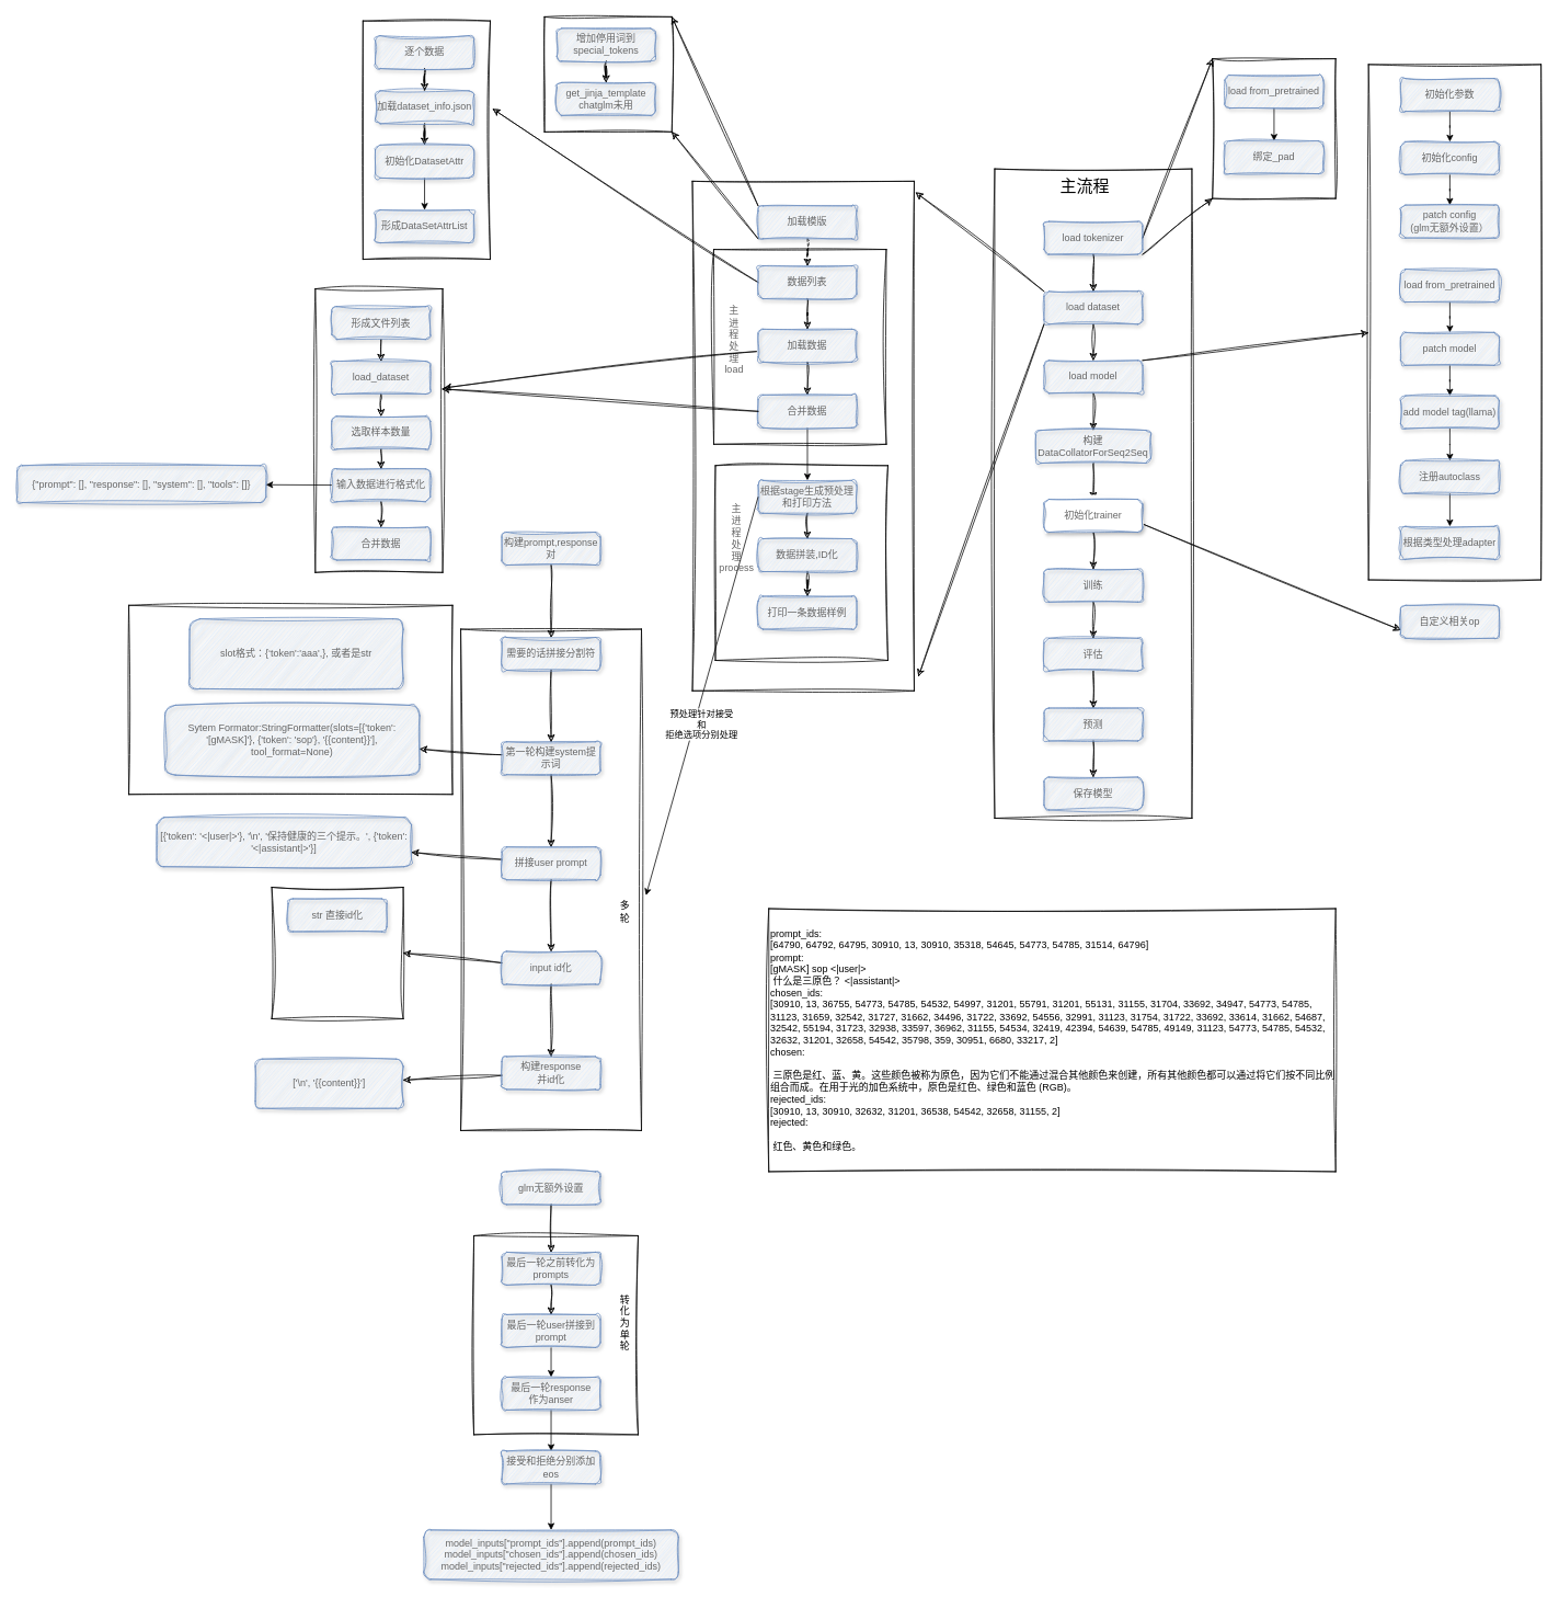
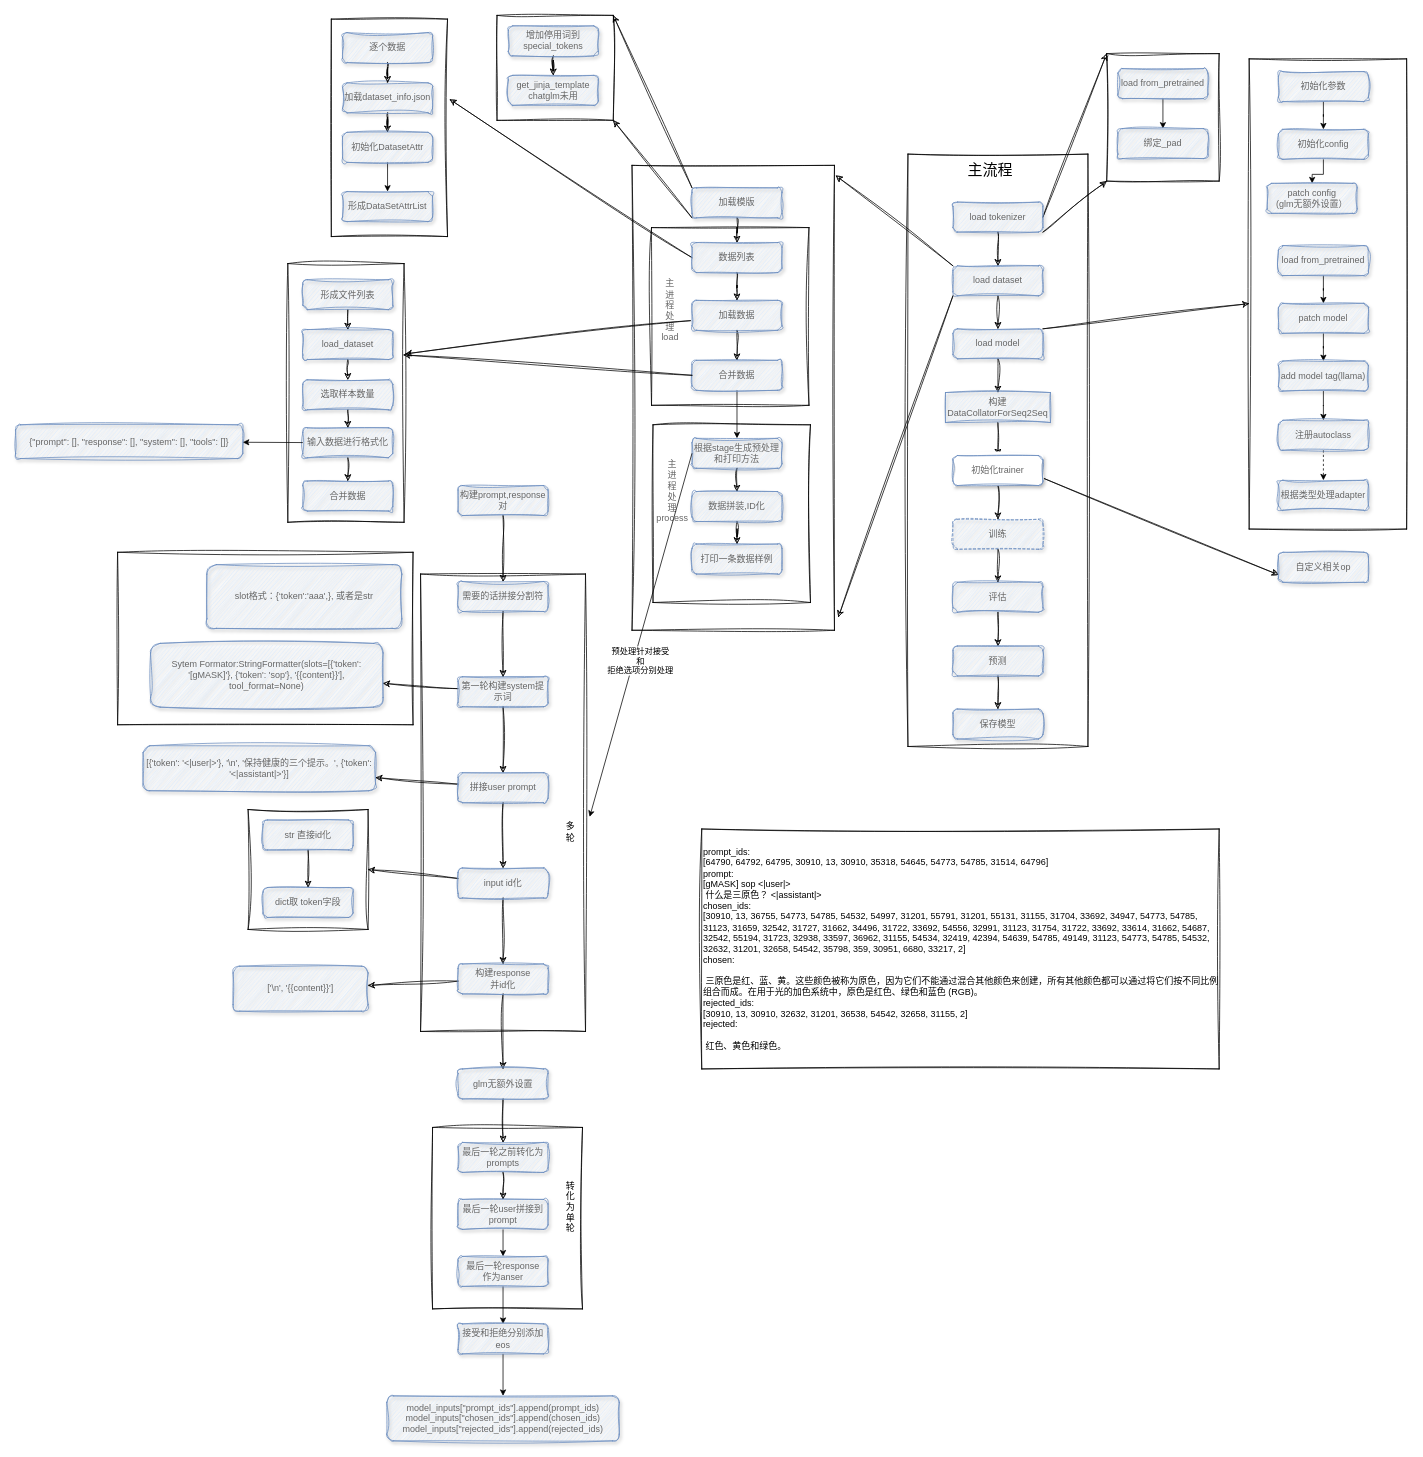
- <mxCell id="61" value="patch config&lt;div&gt;(glm无额外设置）&lt;/div&gt;" style="rounded=1;whiteSpace=wrap;html=1;fontSize=12;glass=0;strokeWidth=1;shadow=1;fillColor=#dae8fc;strokeColor=#6c8ebf;sketch=1;curveFitting=1;jiggle=2;fontColor=#666666;" parent="1" vertex="1"><mxGeometry x="1704" y="249" width="120" height="40" as="geometry" /></mxCell>
+ <mxCell id="61" value="patch config&lt;div&gt;(glm无额外设置）&lt;/div&gt;" style="rounded=1;whiteSpace=wrap;html=1;fontSize=12;glass=0;strokeWidth=1;shadow=1;fillColor=#dae8fc;strokeColor=#6c8ebf;sketch=1;curveFitting=1;jiggle=2;fontColor=#666666;" parent="1" vertex="1"><mxGeometry x="1689" y="244" width="120" height="40" as="geometry" /></mxCell>
- <mxCell id="34" value="" style="edgeStyle=orthogonalEdgeStyle;rounded=0;orthogonalLoop=1;jettySize=auto;html=1;sketch=1;curveFitting=1;jiggle=2;fontColor=#666666;dashed=1;" parent="1" source="37" target="40" edge="1"><mxGeometry relative="1" as="geometry" /></mxCell>
+ <mxCell id="34" value="" style="edgeStyle=orthogonalEdgeStyle;rounded=0;orthogonalLoop=1;jettySize=auto;html=1;sketch=1;curveFitting=1;jiggle=2;fontColor=#666666;" parent="1" source="37" target="40" edge="1"><mxGeometry relative="1" as="geometry" /></mxCell>
- <mxCell id="23" value="构建DataCollatorForSeq2Seq" style="rounded=1;whiteSpace=wrap;html=1;fontSize=12;glass=0;strokeWidth=1;shadow=1;fillColor=#dae8fc;strokeColor=#6c8ebf;sketch=1;curveFitting=1;jiggle=2;fontColor=#666666;" parent="1" vertex="1"><mxGeometry x="1260" y="523" width="140" height="40" as="geometry" /></mxCell>
+ <mxCell id="23" value="构建DataCollatorForSeq2Seq" style="whiteSpace=wrap;html=1;fontSize=12;glass=0;strokeWidth=1;shadow=1;fillColor=#dae8fc;strokeColor=#6c8ebf;sketch=1;curveFitting=1;jiggle=2;fontColor=#666666;rounded=0;" parent="1" vertex="1"><mxGeometry x="1260" y="523" width="140" height="40" as="geometry" /></mxCell>
- <mxCell id="68" value="" style="edgeStyle=orthogonalEdgeStyle;rounded=0;orthogonalLoop=1;jettySize=auto;html=1;" parent="1" source="69" target="70" edge="1"><mxGeometry relative="1" as="geometry" /></mxCell>
+ <mxCell id="68" value="" style="edgeStyle=orthogonalEdgeStyle;rounded=0;orthogonalLoop=1;jettySize=auto;html=1;dashed=1;" parent="1" source="69" target="70" edge="1"><mxGeometry relative="1" as="geometry" /></mxCell>
- <mxCell id="28" value="训练" style="rounded=1;whiteSpace=wrap;html=1;fontSize=12;glass=0;strokeWidth=1;shadow=1;fillColor=#dae8fc;strokeColor=#6c8ebf;sketch=1;curveFitting=1;jiggle=2;fontColor=#666666;" parent="1" vertex="1"><mxGeometry x="1270" y="692" width="120" height="40" as="geometry" /></mxCell>
+ <mxCell id="28" value="训练" style="rounded=1;whiteSpace=wrap;html=1;fontSize=12;glass=0;strokeWidth=1;shadow=1;fillColor=#dae8fc;strokeColor=#6c8ebf;sketch=1;curveFitting=1;jiggle=2;fontColor=#666666;dashed=1;" parent="1" vertex="1"><mxGeometry x="1270" y="692" width="120" height="40" as="geometry" /></mxCell>
- <mxCell id="103" value="slot格式：{‘token':'aaa',}, 或者是str" style="whiteSpace=wrap;html=1;fillColor=#dae8fc;strokeColor=#6c8ebf;fontColor=#666666;rounded=1;glass=0;strokeWidth=1;shadow=1;sketch=1;curveFitting=1;jiggle=2;" parent="1" vertex="1"><mxGeometry x="230" y="752.5" width="260" height="85" as="geometry" /></mxCell>
+ <mxCell id="103" value="slot格式：{‘token':'aaa',}, 或者是str" style="whiteSpace=wrap;html=1;fillColor=#dae8fc;strokeColor=#6c8ebf;fontColor=#666666;rounded=1;glass=0;strokeWidth=1;shadow=1;sketch=1;curveFitting=1;jiggle=2;" parent="1" vertex="1"><mxGeometry x="275" y="752.5" width="260" height="85" as="geometry" /></mxCell>
+ <mxCell id="115" value="" style="edgeStyle=none;rounded=0;orthogonalLoop=1;jettySize=auto;html=1;sketch=1;curveFitting=1;jiggle=2;" parent="1" source="116" target="117" edge="1"><mxGeometry relative="1" as="geometry" /></mxCell>
+ <mxCell id="117" value="dict取 token字段" style="rounded=1;whiteSpace=wrap;html=1;fontSize=12;glass=0;strokeWidth=1;shadow=1;fillColor=#dae8fc;strokeColor=#6c8ebf;sketch=1;curveFitting=1;jiggle=2;fontColor=#666666;container=0;" parent="1" vertex="1"><mxGeometry x="350" y="1183" width="120" height="40" as="geometry" /></mxCell>
+ <mxCell id="112" value="" style="edgeStyle=none;rounded=0;orthogonalLoop=1;jettySize=auto;html=1;sketch=1;curveFitting=1;jiggle=2;" parent="1" source="113" target="123" edge="1"><mxGeometry relative="1" as="geometry" /></mxCell>
